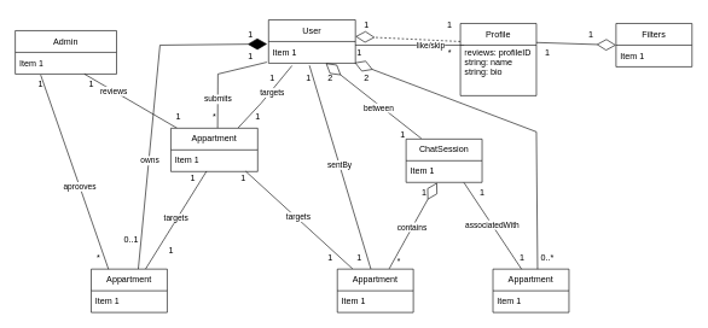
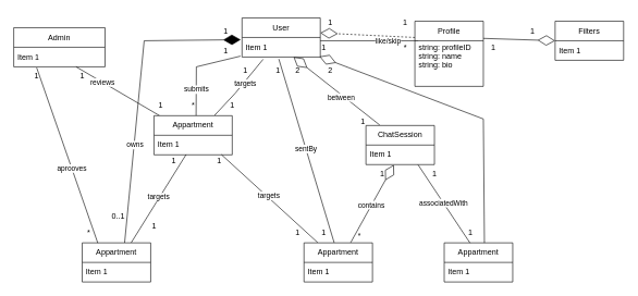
- <mxCell id="64" value="reviews: profileID&lt;div&gt;string: name&lt;/div&gt;&lt;div&gt;string: bio&lt;/div&gt;&lt;div&gt;&lt;br&gt;&lt;/div&gt;&lt;div&gt;&lt;br&gt;&lt;/div&gt;" style="text;strokeColor=none;fillColor=none;align=left;verticalAlign=middle;spacingLeft=4;spacingRight=4;overflow=hidden;points=[[0,0.5],[1,0.5]];portConstraint=eastwest;rotatable=0;whiteSpace=wrap;html=1;" parent="63" vertex="1"><mxGeometry y="30" width="105" height="70" as="geometry" /></mxCell>
+ <mxCell id="64" value="string: profileID&lt;div&gt;string: name&lt;/div&gt;&lt;div&gt;string: bio&lt;/div&gt;&lt;div&gt;&lt;br&gt;&lt;/div&gt;&lt;div&gt;&lt;br&gt;&lt;/div&gt;" style="text;strokeColor=none;fillColor=none;align=left;verticalAlign=middle;spacingLeft=4;spacingRight=4;overflow=hidden;points=[[0,0.5],[1,0.5]];portConstraint=eastwest;rotatable=0;whiteSpace=wrap;html=1;" parent="63" vertex="1"><mxGeometry y="30" width="105" height="70" as="geometry" /></mxCell>
- <mxCell id="47" value="0..*" style="text;html=1;align=center;verticalAlign=middle;resizable=0;points=[];autosize=1;strokeColor=none;fillColor=none;" parent="1" vertex="1"><mxGeometry x="735" y="342" width="40" height="30" as="geometry" /></mxCell>
